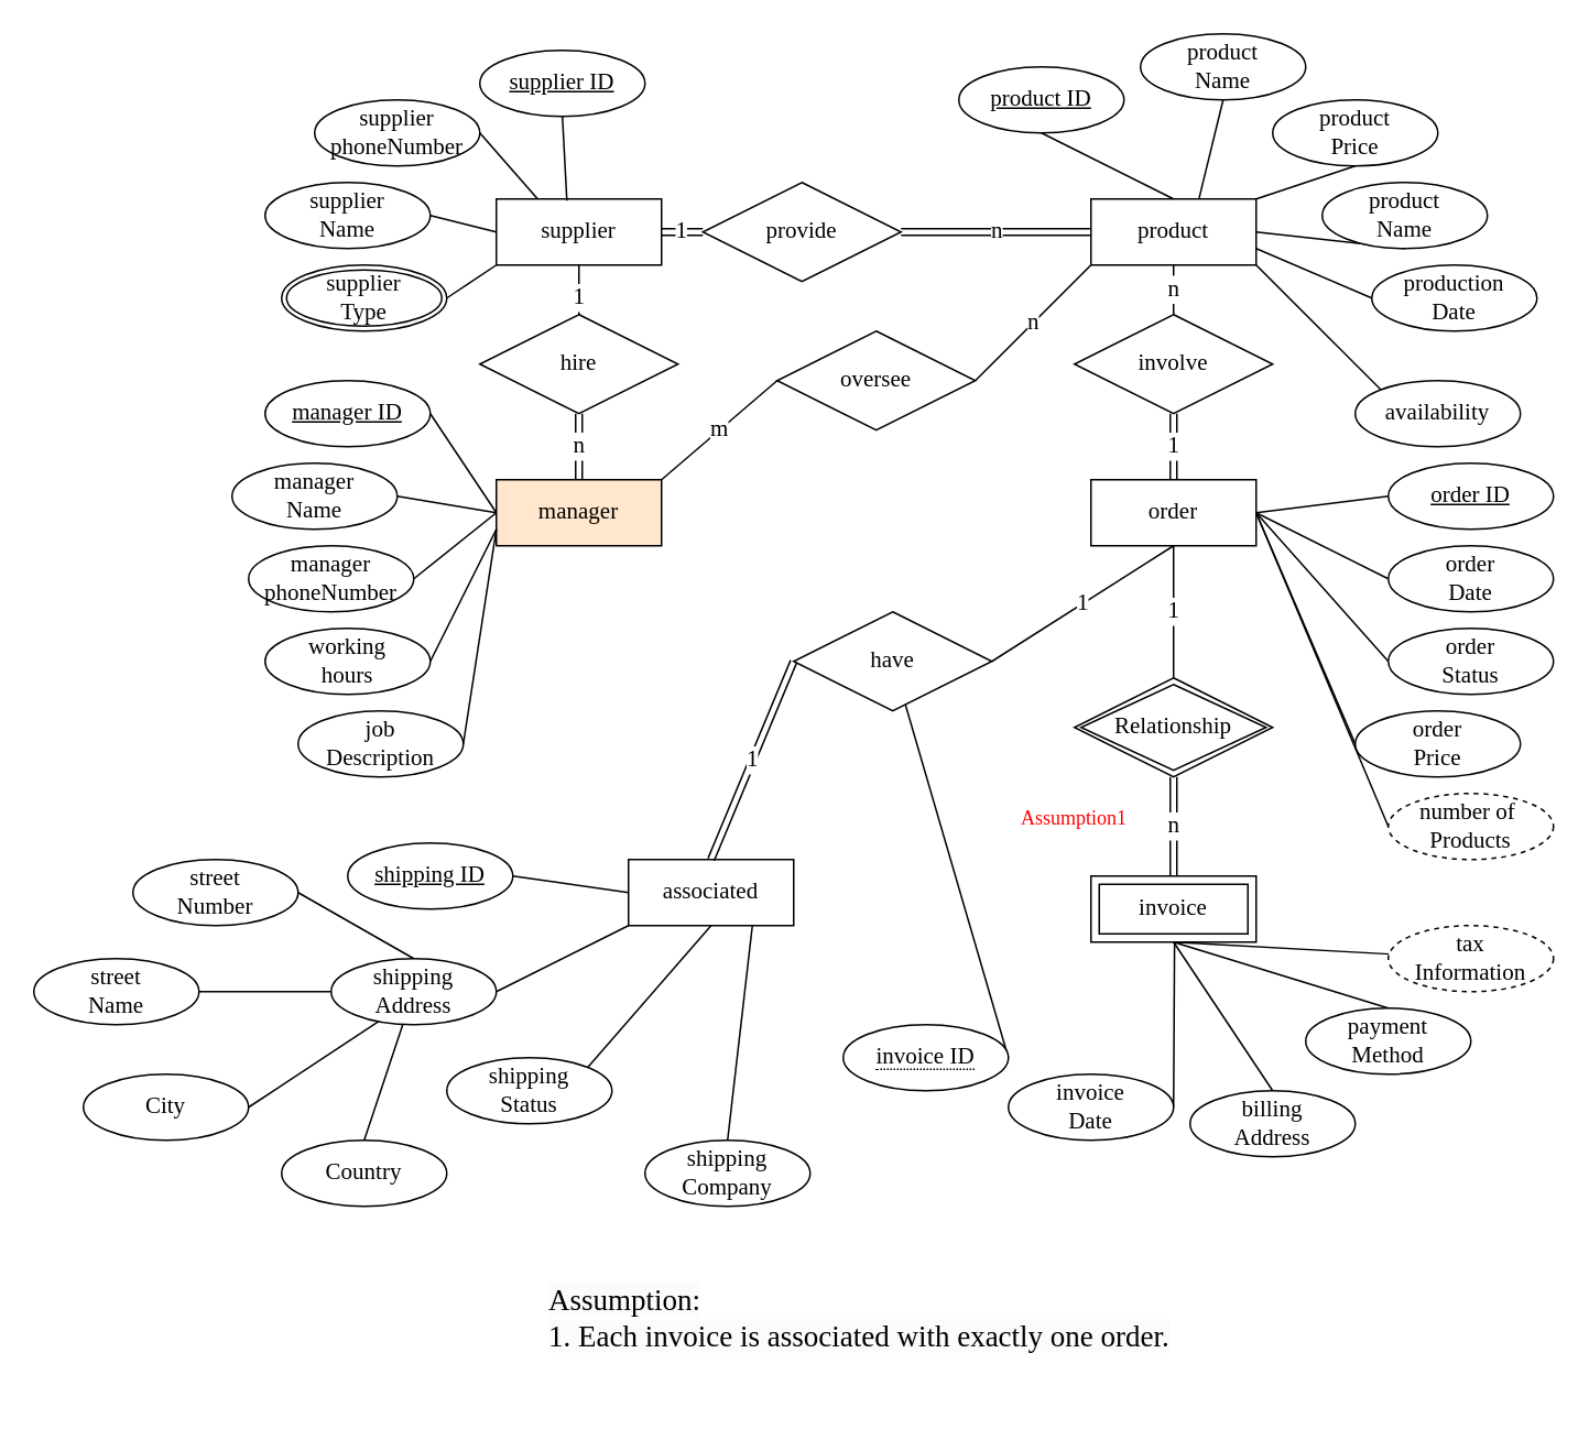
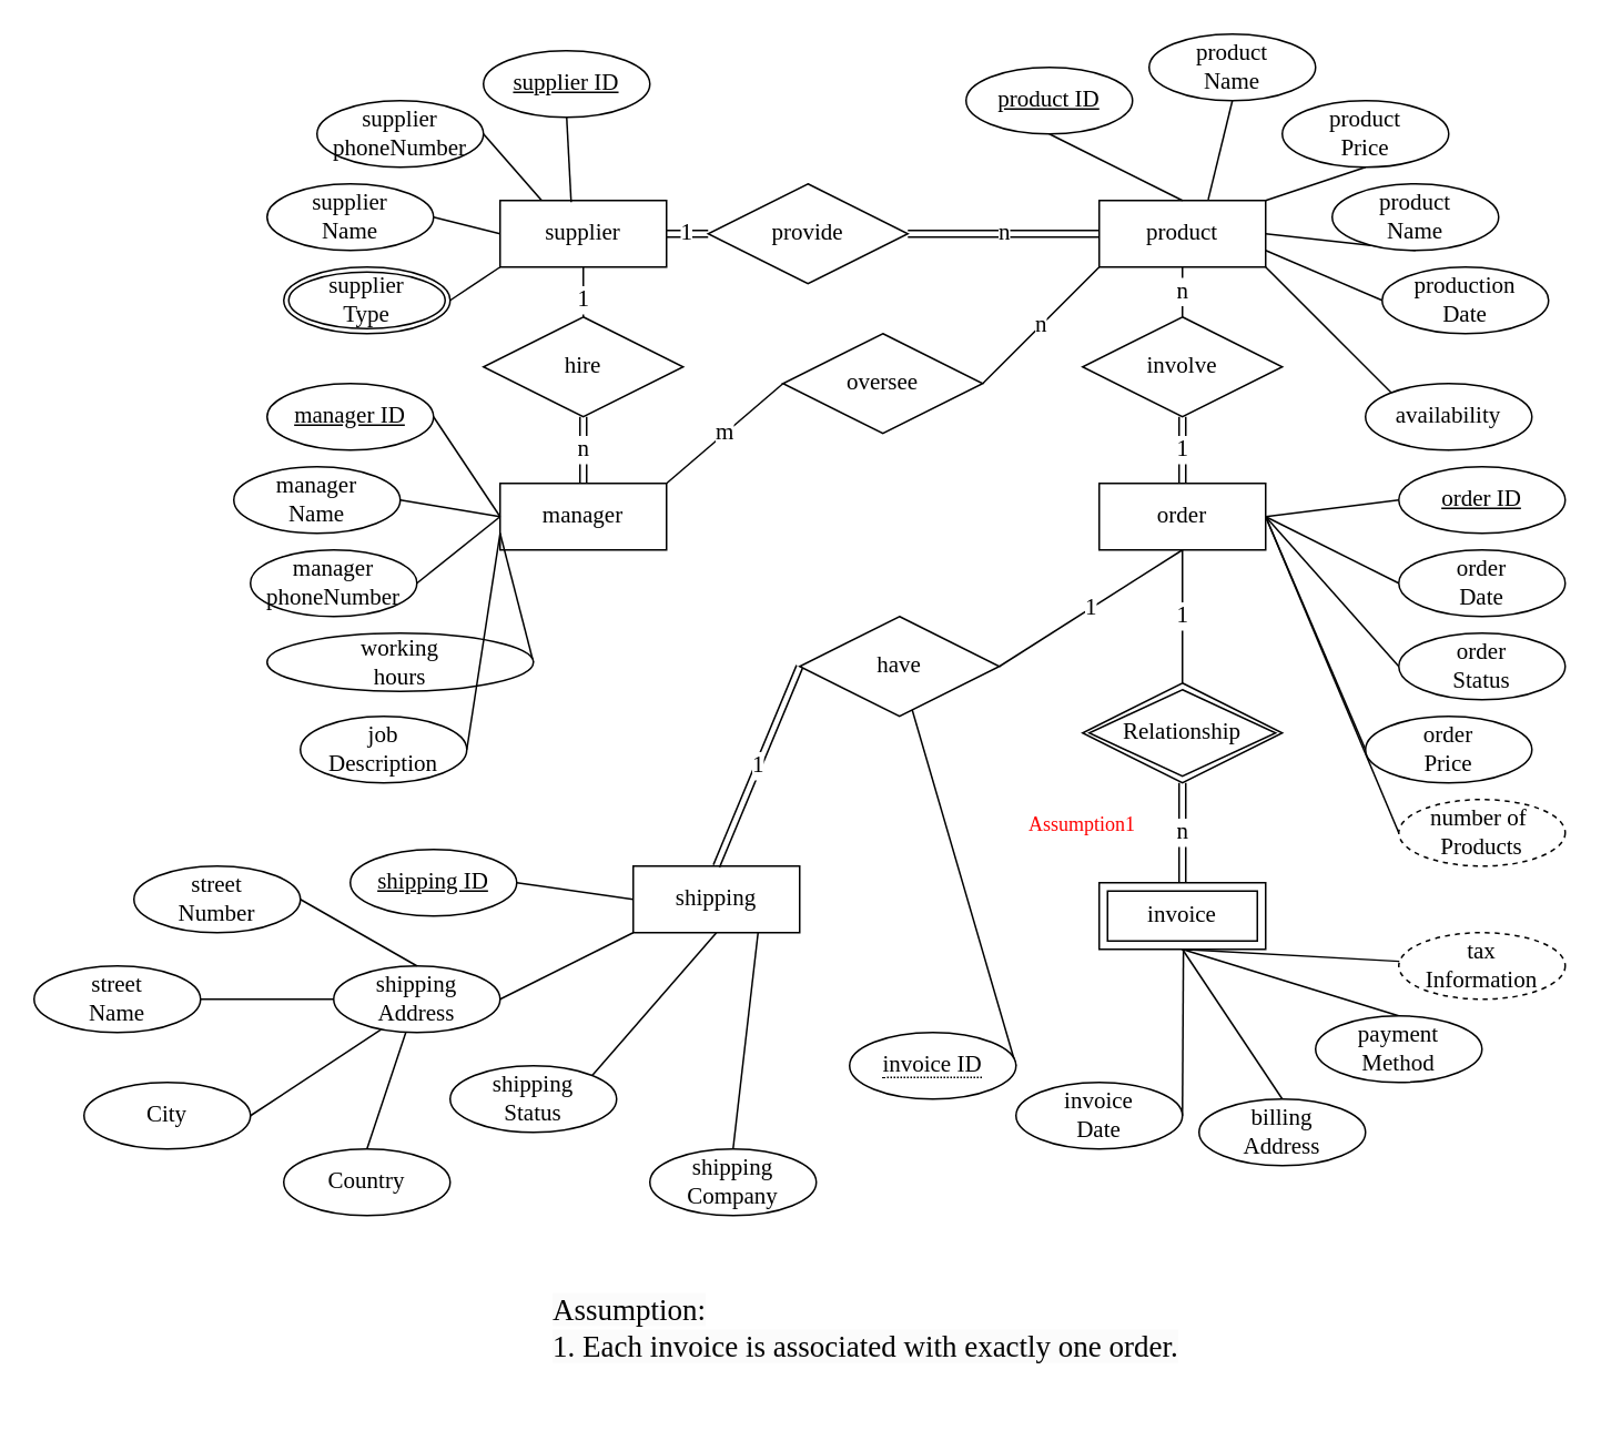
- <mxCell id="5" value="manager" style="whiteSpace=wrap;html=1;align=center;fontStyle=0;fontSize=14;fontFamily=Times New Roman;fillColor=#ffe6cc;" parent="1" vertex="1"><mxGeometry x="300" y="290" width="100" height="40" as="geometry" /></mxCell>
+ <mxCell id="5" value="manager" style="whiteSpace=wrap;html=1;align=center;fontStyle=0;fontSize=14;fontFamily=Times New Roman;" parent="1" vertex="1"><mxGeometry x="300" y="290" width="100" height="40" as="geometry" /></mxCell>
- <mxCell id="40" value="working&lt;br style=&quot;font-size: 14px;&quot;&gt;hours" style="ellipse;whiteSpace=wrap;html=1;align=center;fontStyle=0;fontSize=14;fontFamily=Times New Roman;" parent="1" vertex="1"><mxGeometry x="160" y="380" width="100" height="40" as="geometry" /></mxCell>
+ <mxCell id="40" value="working&lt;br style=&quot;font-size: 14px;&quot;&gt;hours" style="ellipse;whiteSpace=wrap;html=1;align=center;fontStyle=0;fontSize=14;fontFamily=Times New Roman;" parent="1" vertex="1"><mxGeometry x="160" y="380" width="160" height="35" as="geometry" /></mxCell>
- <mxCell id="11" value="associated" style="whiteSpace=wrap;html=1;align=center;fontStyle=0;fontSize=14;fontFamily=Times New Roman;" parent="1" vertex="1"><mxGeometry x="380" y="520" width="100" height="40" as="geometry" /></mxCell>
+ <mxCell id="11" value="shipping" style="whiteSpace=wrap;html=1;align=center;fontStyle=0;fontSize=14;fontFamily=Times New Roman;" parent="1" vertex="1"><mxGeometry x="380" y="520" width="100" height="40" as="geometry" /></mxCell>
